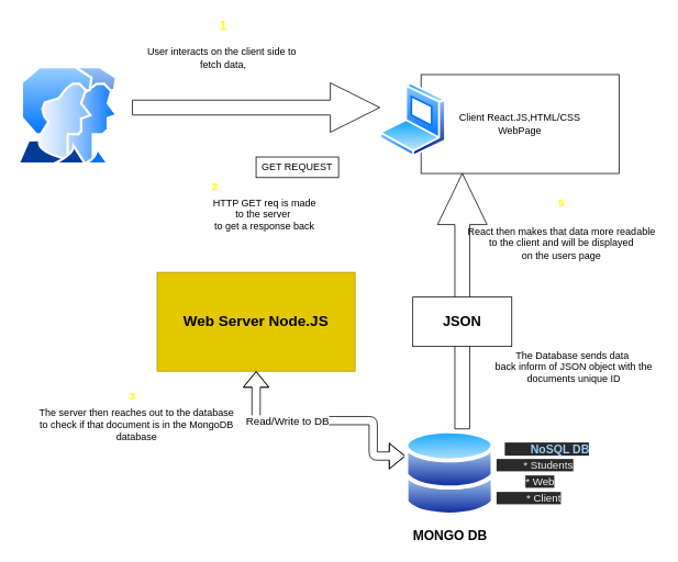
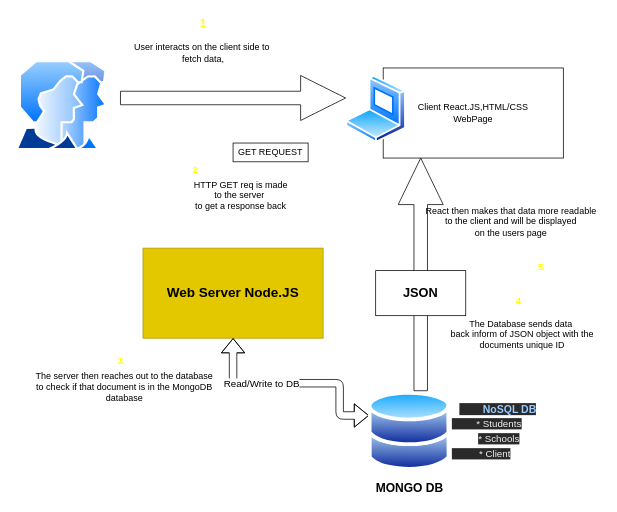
- <mxCell id="27" value="&lt;b&gt;&lt;font style=&quot;font-size: 13px&quot; color=&quot;#ffff00&quot;&gt;5&lt;/font&gt;&lt;/b&gt;" style="text;html=1;align=center;verticalAlign=middle;resizable=0;points=[];autosize=1;strokeColor=none;" vertex="1" parent="1"><mxGeometry x="670" y="235" width="20" height="20" as="geometry" /></mxCell>
+ <mxCell id="27" value="&lt;b&gt;&lt;font style=&quot;font-size: 13px&quot; color=&quot;#ffff00&quot;&gt;5&lt;/font&gt;&lt;/b&gt;" style="text;html=1;align=center;verticalAlign=middle;resizable=0;points=[];autosize=1;strokeColor=none;" vertex="1" parent="1"><mxGeometry x="710" y="345" width="20" height="20" as="geometry" /></mxCell>
+ <mxCell id="25" value="&lt;font style=&quot;font-size: 13px&quot; color=&quot;#ffff00&quot;&gt;&lt;b&gt;4&lt;/b&gt;&lt;/font&gt;" style="text;html=1;align=center;verticalAlign=middle;resizable=0;points=[];autosize=1;strokeColor=none;" vertex="1" parent="1"><mxGeometry x="680" y="390" width="20" height="20" as="geometry" /></mxCell>
- <mxCell id="11" value="&lt;span style=&quot;color: rgb(240, 240, 240); font-family: helvetica; font-size: 13px; font-style: normal; font-weight: 400; letter-spacing: normal; text-align: center; text-indent: 0px; text-transform: none; word-spacing: 0px; background-color: rgb(42, 42, 42); display: inline; float: none;&quot;&gt;* Web&lt;/span&gt;" style="text;whiteSpace=wrap;html=1;" vertex="1" parent="1"><mxGeometry x="635" y="570" width="80" height="30" as="geometry" /></mxCell>
+ <mxCell id="11" value="&lt;span style=&quot;color: rgb(240, 240, 240); font-family: helvetica; font-size: 13px; font-style: normal; font-weight: 400; letter-spacing: normal; text-align: center; text-indent: 0px; text-transform: none; word-spacing: 0px; background-color: rgb(42, 42, 42); display: inline; float: none;&quot;&gt;* Schools&lt;/span&gt;" style="text;whiteSpace=wrap;html=1;" vertex="1" parent="1"><mxGeometry x="635" y="570" width="80" height="30" as="geometry" /></mxCell>
